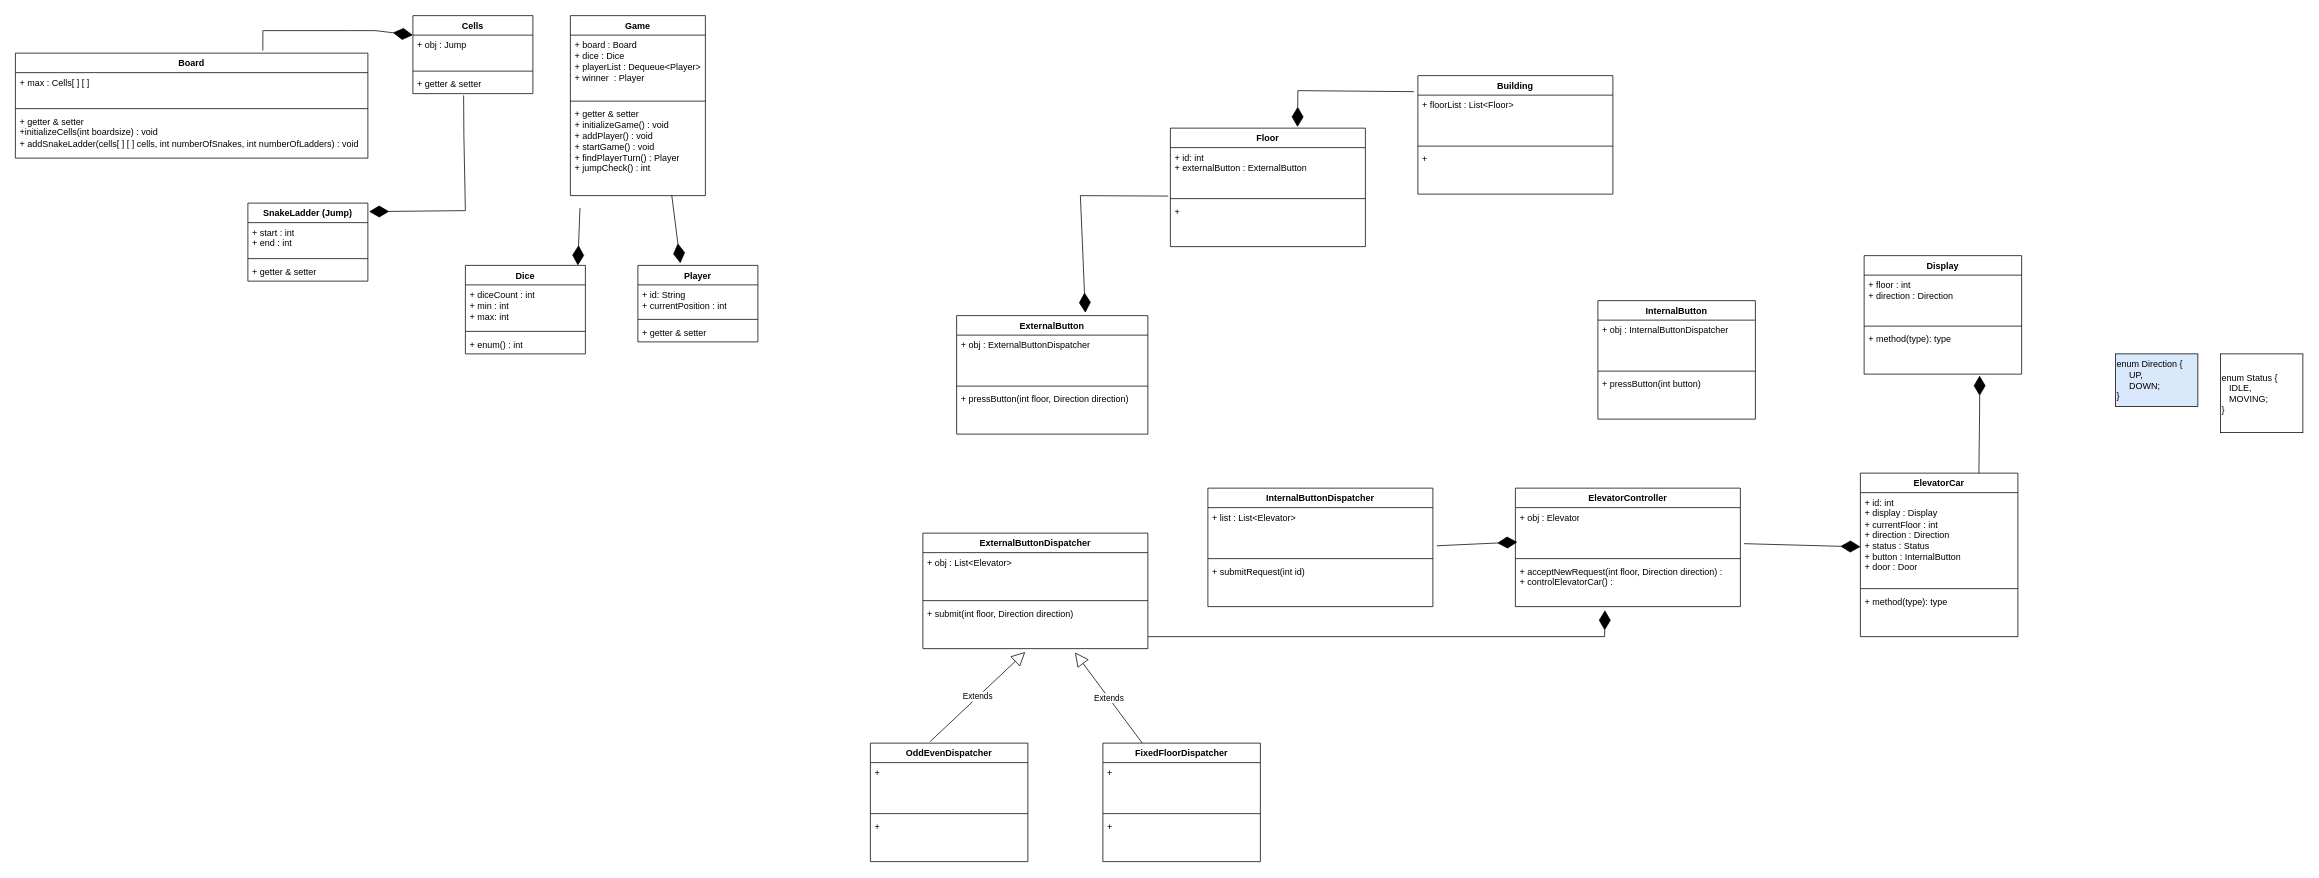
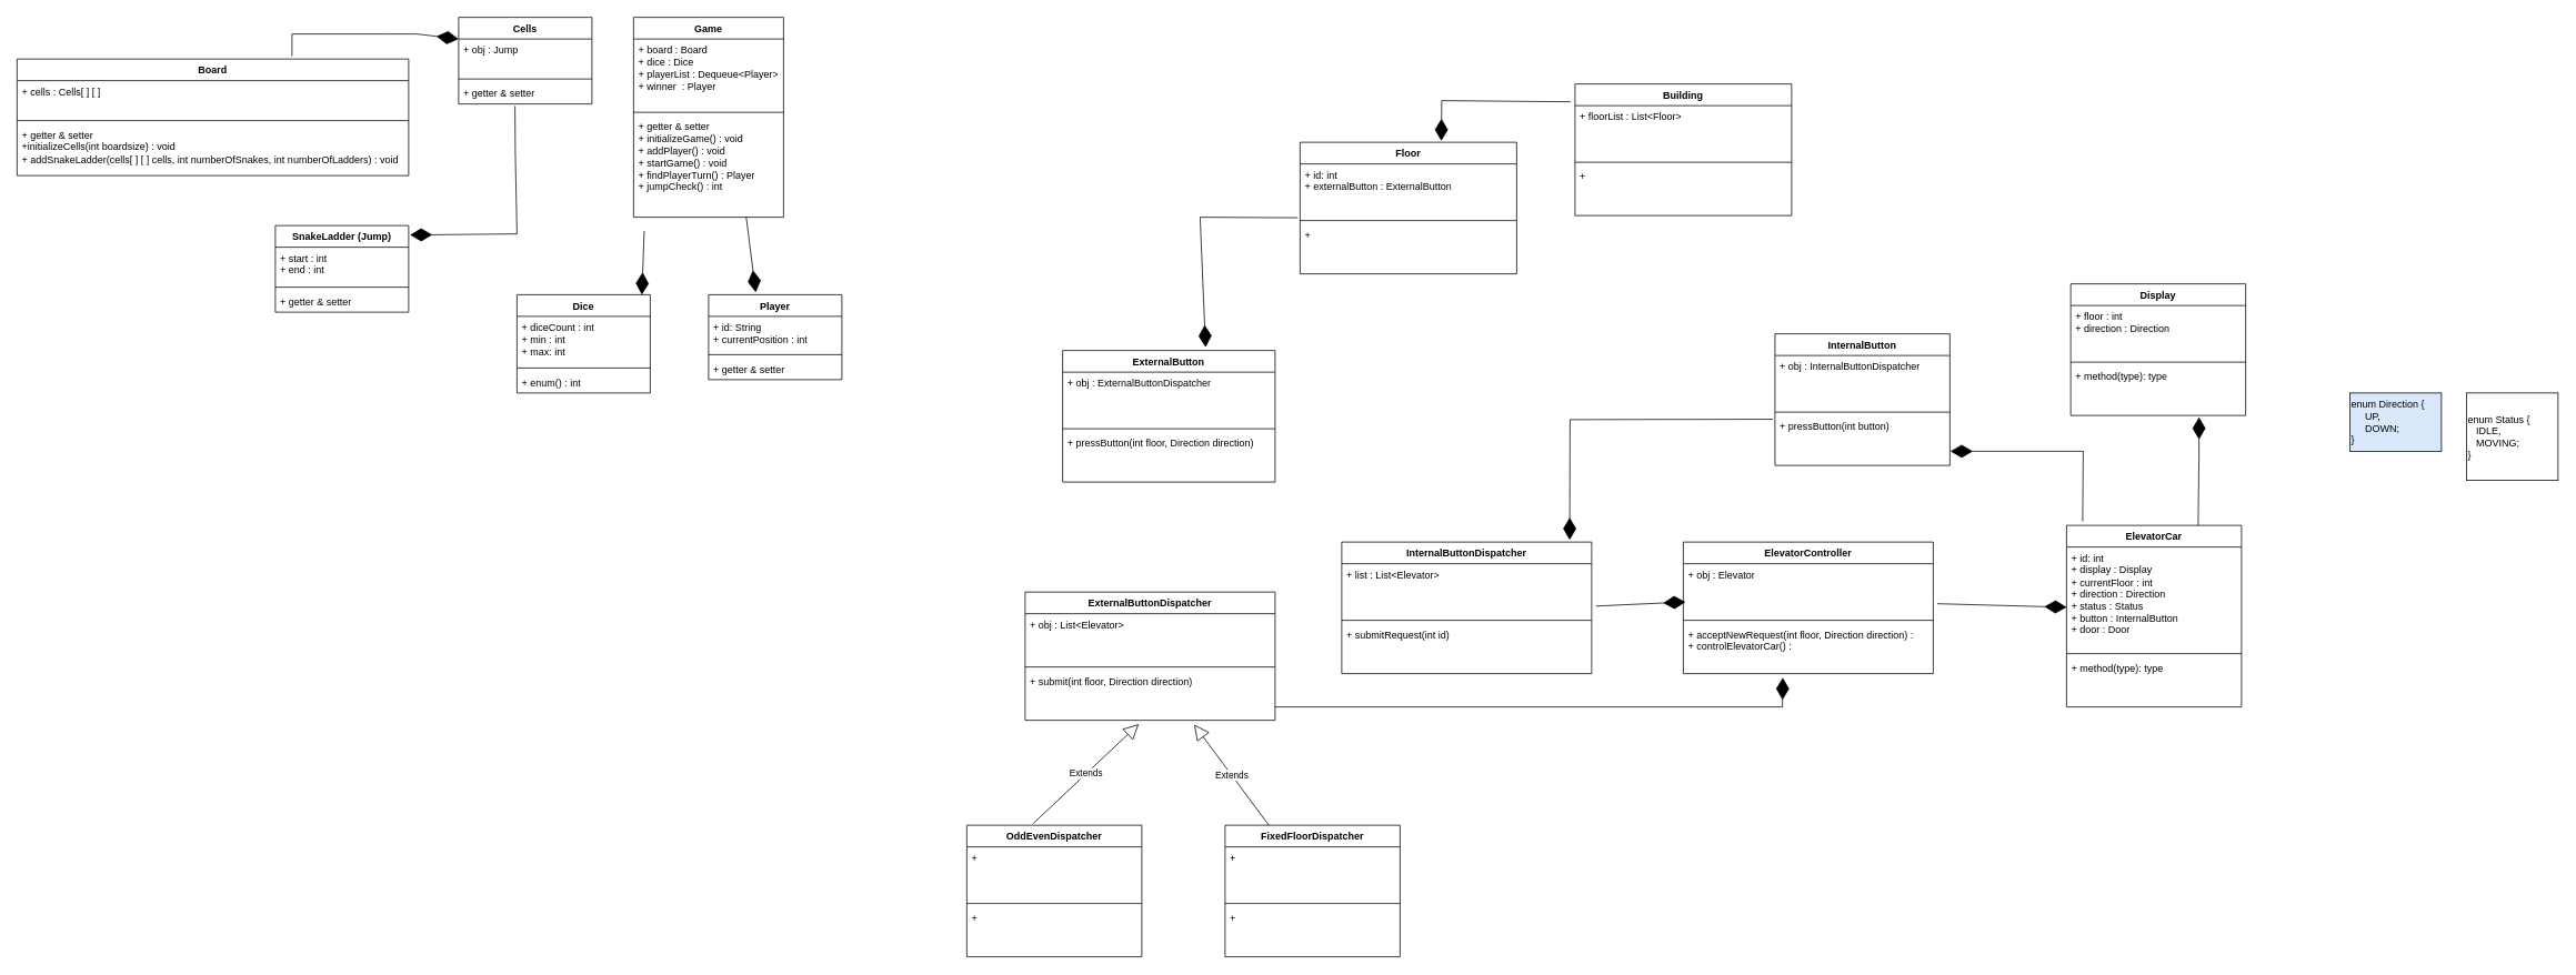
- <mxCell id="71" value="+ max : Cells[ ] [ ]&lt;div&gt;&lt;br&gt;&lt;/div&gt;" style="text;strokeColor=none;fillColor=none;align=left;verticalAlign=top;spacingLeft=4;spacingRight=4;overflow=hidden;rotatable=0;points=[[0,0.5],[1,0.5]];portConstraint=eastwest;whiteSpace=wrap;html=1;" vertex="1" parent="70"><mxGeometry y="26" width="470" height="44" as="geometry" /></mxCell>
+ <mxCell id="71" value="+ cells : Cells[ ] [ ]&lt;div&gt;&lt;br&gt;&lt;/div&gt;" style="text;strokeColor=none;fillColor=none;align=left;verticalAlign=top;spacingLeft=4;spacingRight=4;overflow=hidden;rotatable=0;points=[[0,0.5],[1,0.5]];portConstraint=eastwest;whiteSpace=wrap;html=1;" vertex="1" parent="70"><mxGeometry y="26" width="470" height="44" as="geometry" /></mxCell>
+ <mxCell id="31" value="" style="endArrow=diamondThin;endFill=1;endSize=24;html=1;rounded=0;exitX=-0.012;exitY=0.076;exitDx=0;exitDy=0;exitPerimeter=0;entryX=0.912;entryY=-0.016;entryDx=0;entryDy=0;entryPerimeter=0;" parent="1" source="15" target="23" edge="1"><mxGeometry width="160" relative="1" as="geometry"><mxPoint x="1924" y="582" as="sourcePoint" /><mxPoint x="1766" y="498" as="targetPoint" /><Array as="points"><mxPoint x="1884" y="503" /></Array></mxGeometry></mxCell>
+ <mxCell id="16" value="" style="endArrow=diamondThin;endFill=1;endSize=24;html=1;rounded=0;exitX=0.092;exitY=-0.022;exitDx=0;exitDy=0;exitPerimeter=0;entryX=1.003;entryY=0.717;entryDx=0;entryDy=0;entryPerimeter=0;" parent="1" source="2" target="15" edge="1"><mxGeometry width="160" relative="1" as="geometry"><mxPoint x="2300" y="480" as="sourcePoint" /><mxPoint x="2460" y="480" as="targetPoint" /><Array as="points"><mxPoint x="2500" y="541" /></Array></mxGeometry></mxCell>
